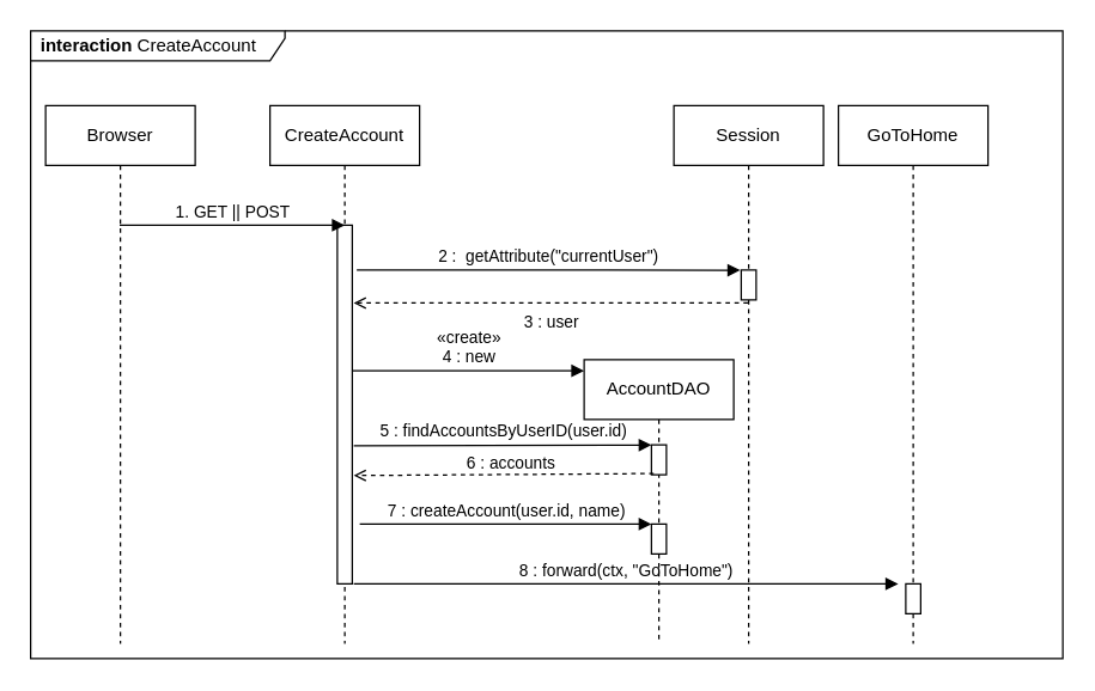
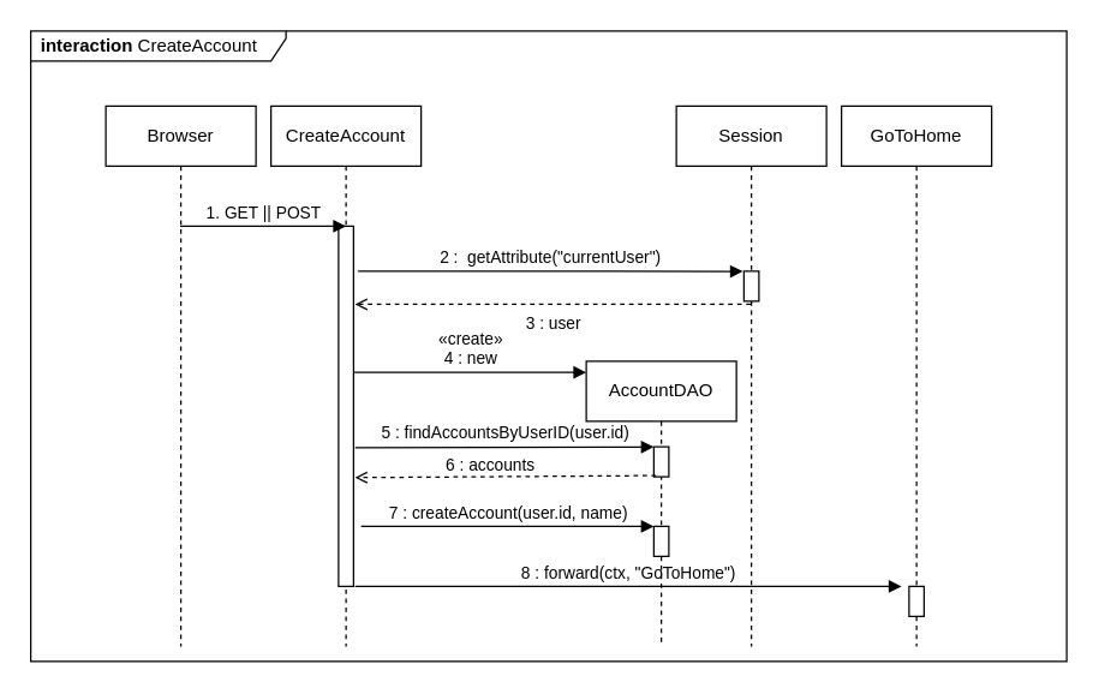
- <mxCell id="3" value="Browser" style="shape=umlLifeline;perimeter=lifelinePerimeter;whiteSpace=wrap;html=1;container=1;collapsible=0;recursiveResize=0;outlineConnect=0;" parent="1" vertex="1"><mxGeometry x="30" y="70" width="100" height="360" as="geometry" /></mxCell>
+ <mxCell id="3" value="Browser" style="shape=umlLifeline;perimeter=lifelinePerimeter;whiteSpace=wrap;html=1;container=1;collapsible=0;recursiveResize=0;outlineConnect=0;" parent="1" vertex="1"><mxGeometry x="70" y="70" width="100" height="360" as="geometry" /></mxCell>
- <mxCell id="21" value="&lt;font style=&quot;font-size: 11px;&quot;&gt;6 : accounts&lt;/font&gt;" style="text;html=1;align=center;verticalAlign=middle;resizable=0;points=[];autosize=1;strokeColor=none;fillColor=none;fontColor=#000000;" vertex="1" parent="1"><mxGeometry x="301" y="294" width="80" height="30" as="geometry" /></mxCell>
+ <mxCell id="21" value="&lt;font style=&quot;font-size: 11px;&quot;&gt;6 : accounts&lt;/font&gt;" style="text;html=1;align=center;verticalAlign=middle;resizable=0;points=[];autosize=1;strokeColor=none;fillColor=none;fontColor=#000000;" vertex="1" parent="1"><mxGeometry x="286" y="294" width="80" height="30" as="geometry" /></mxCell>
